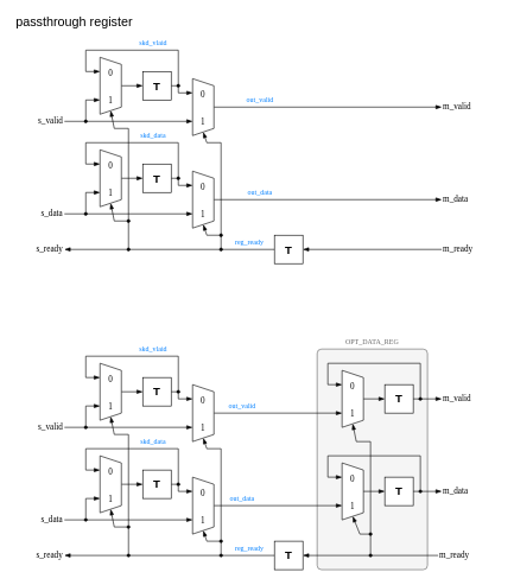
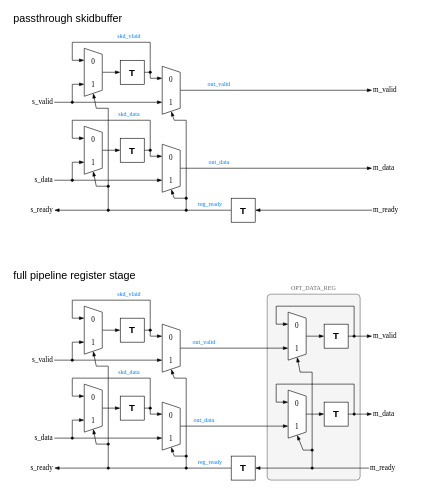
- <mxCell id="89" value="&lt;font style=&quot;font-size: 18px;&quot;&gt;passthrough register&lt;/font&gt;" style="text;html=1;strokeColor=none;fillColor=none;align=left;verticalAlign=middle;whiteSpace=wrap;rounded=0;" parent="1" vertex="1"><mxGeometry x="20" y="20" width="260" height="20" as="geometry" /></mxCell>
+ <mxCell id="89" value="&lt;font style=&quot;font-size: 18px;&quot;&gt;passthrough skidbuffer&lt;/font&gt;" style="text;html=1;strokeColor=none;fillColor=none;align=left;verticalAlign=middle;whiteSpace=wrap;rounded=0;" parent="1" vertex="1"><mxGeometry x="20" y="20" width="260" height="20" as="geometry" /></mxCell>
+ <mxCell id="19" value="&lt;font style=&quot;font-size: 18px;&quot;&gt;full pipeline register stage&lt;/font&gt;" style="text;html=1;strokeColor=none;fillColor=none;align=left;verticalAlign=middle;whiteSpace=wrap;rounded=0;" parent="1" vertex="1"><mxGeometry x="20" y="450" width="260" height="20" as="geometry" /></mxCell>
